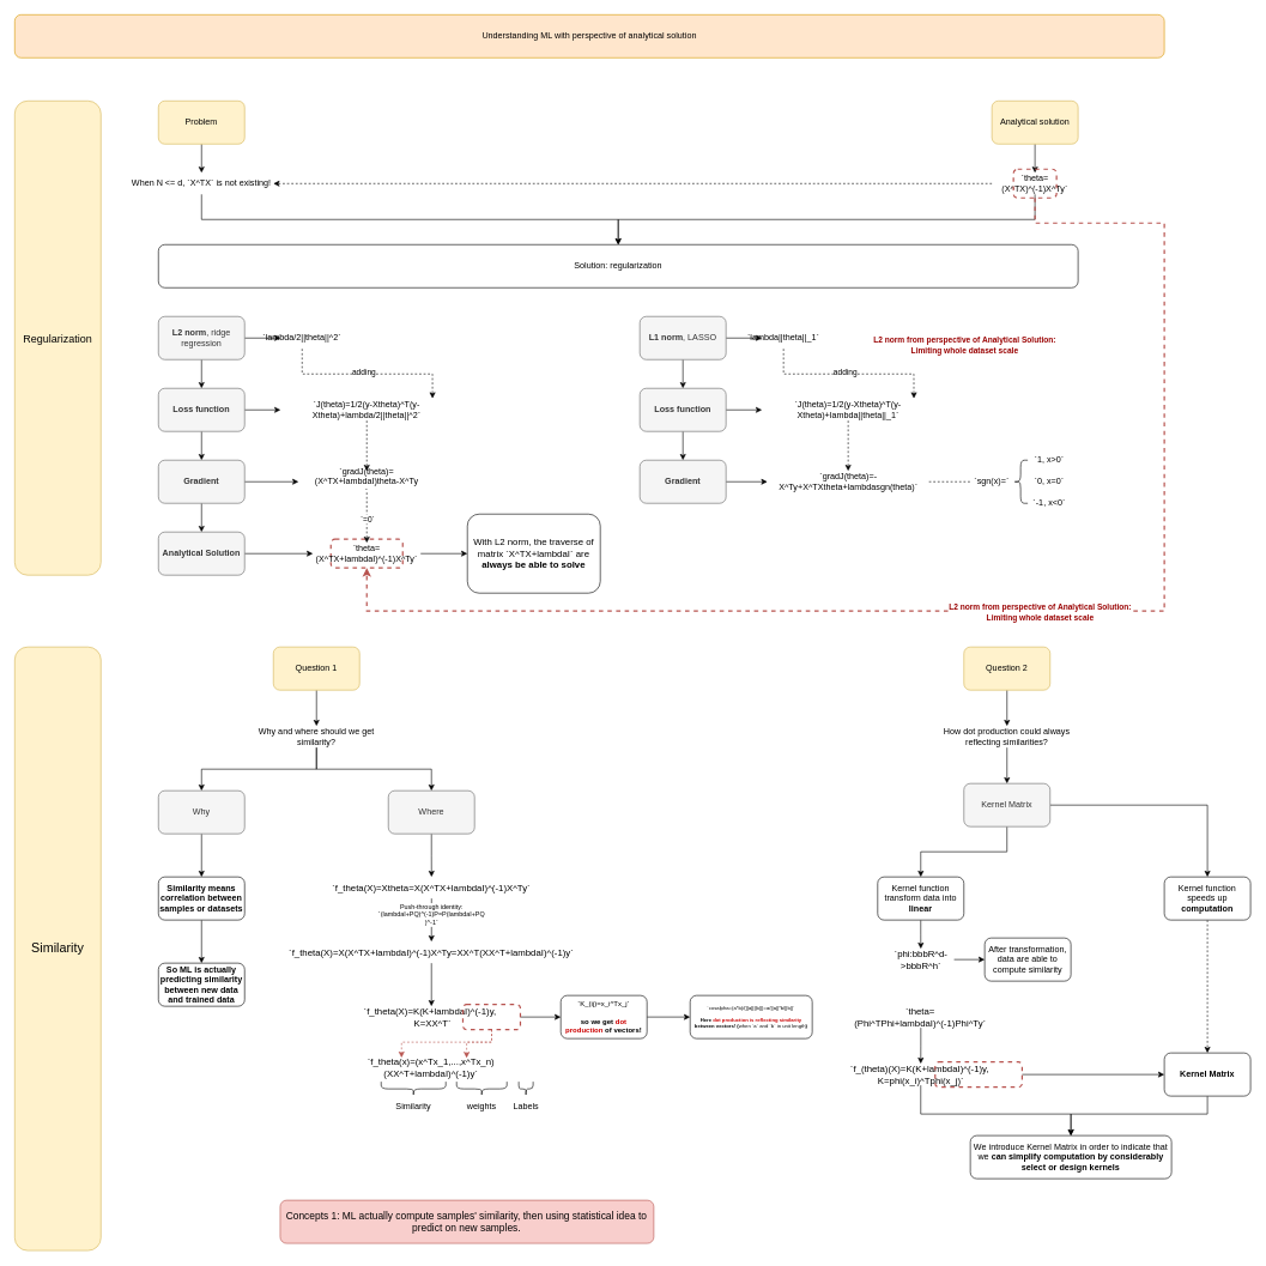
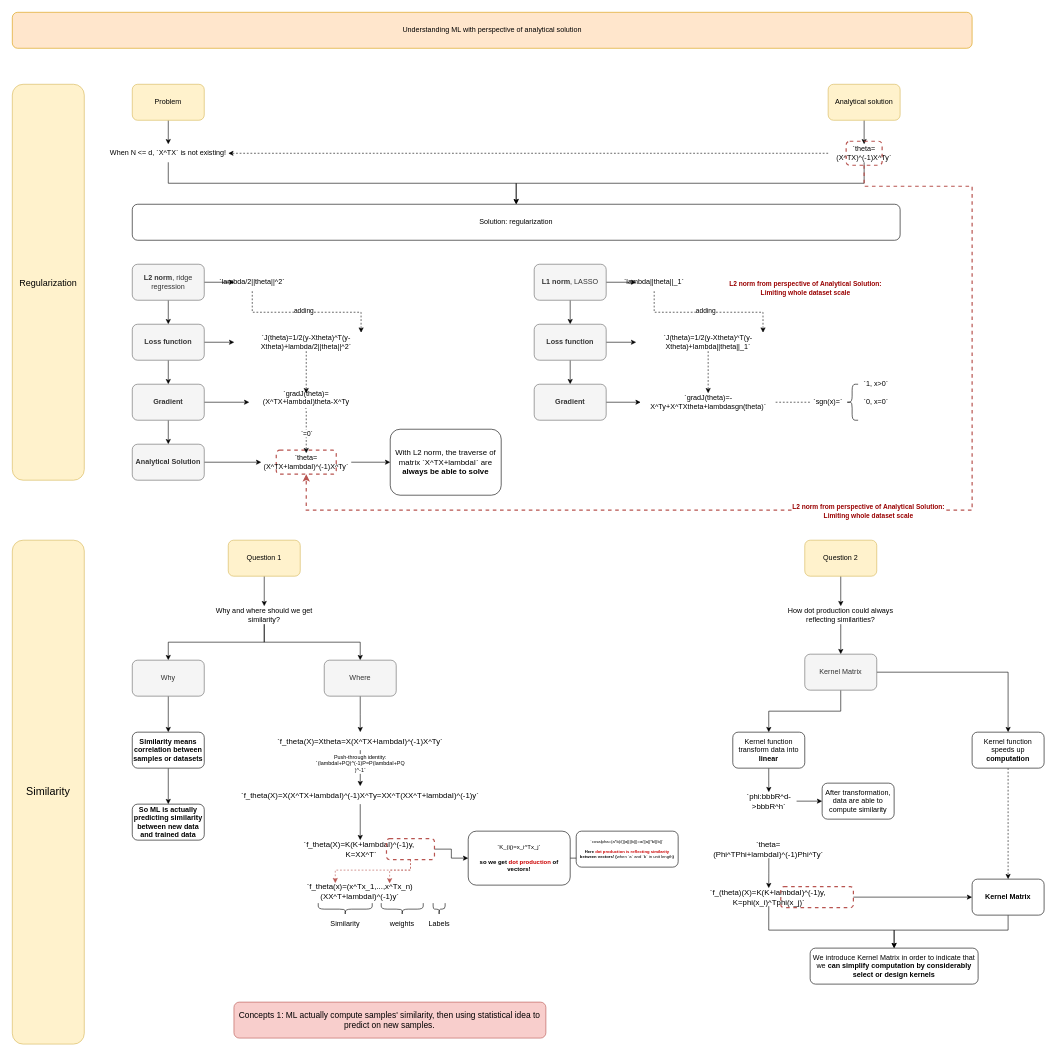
- <mxCell id="62" value="`-1, x&amp;lt;0`" style="text;html=1;strokeColor=none;fillColor=none;align=center;verticalAlign=middle;whiteSpace=wrap;rounded=0;" vertex="1" parent="57"><mxGeometry x="80" y="60" width="60" height="30" as="geometry" /></mxCell>
- <mxCell id="86" value="`K_(ij)=x_i^Tx_j`&lt;br style=&quot;font-size: 10px;&quot;&gt;&lt;br style=&quot;font-size: 10px;&quot;&gt;&lt;b style=&quot;font-size: 10px;&quot;&gt;so we get &lt;font color=&quot;#cc0000&quot;&gt;dot production&lt;/font&gt; of vectors!&lt;/b&gt;" style="rounded=1;whiteSpace=wrap;html=1;fontSize=10;" vertex="1" parent="1"><mxGeometry x="780" y="1385" width="120" height="60" as="geometry" /></mxCell>
+ <mxCell id="86" value="`K_(ij)=x_i^Tx_j`&lt;br style=&quot;font-size: 10px;&quot;&gt;&lt;br style=&quot;font-size: 10px;&quot;&gt;&lt;b style=&quot;font-size: 10px;&quot;&gt;so we get &lt;font color=&quot;#cc0000&quot;&gt;dot production&lt;/font&gt; of vectors!&lt;/b&gt;" style="rounded=1;whiteSpace=wrap;html=1;fontSize=10;" vertex="1" parent="1"><mxGeometry x="780" y="1385" width="170" height="90" as="geometry" /></mxCell>
